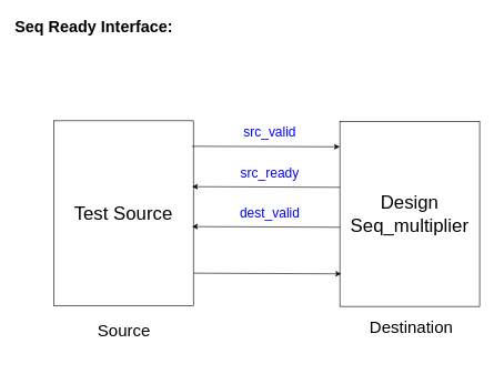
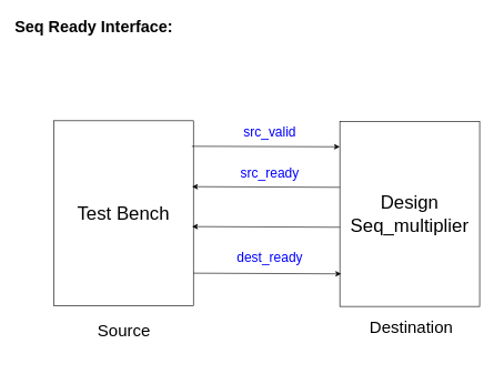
- <mxCell id="4" value="&lt;span style=&quot;font-size: 28px;&quot;&gt;Test Source&lt;/span&gt;" style="rounded=0;whiteSpace=wrap;html=1;" parent="1" vertex="1"><mxGeometry x="80" y="181" width="210" height="278" as="geometry" /></mxCell>
+ <mxCell id="4" value="&lt;span style=&quot;font-size: 28px;&quot;&gt;Test Bench&lt;/span&gt;" style="rounded=0;whiteSpace=wrap;html=1;" parent="1" vertex="1"><mxGeometry x="80" y="181" width="210" height="278" as="geometry" /></mxCell>
- <mxCell id="13" value="&lt;font color=&quot;#0000ff&quot; style=&quot;font-size: 20px;&quot;&gt;dest_valid&lt;/font&gt;" style="text;html=1;align=center;verticalAlign=middle;whiteSpace=wrap;rounded=0;" parent="1" vertex="1"><mxGeometry x="350" y="304" width="110" height="30" as="geometry" /></mxCell>
+ <mxCell id="14" value="&lt;font color=&quot;#0000ff&quot; style=&quot;font-size: 20px;&quot;&gt;dest_ready&lt;/font&gt;" style="text;html=1;align=center;verticalAlign=middle;whiteSpace=wrap;rounded=0;" parent="1" vertex="1"><mxGeometry x="350" y="370" width="110" height="30" as="geometry" /></mxCell>
